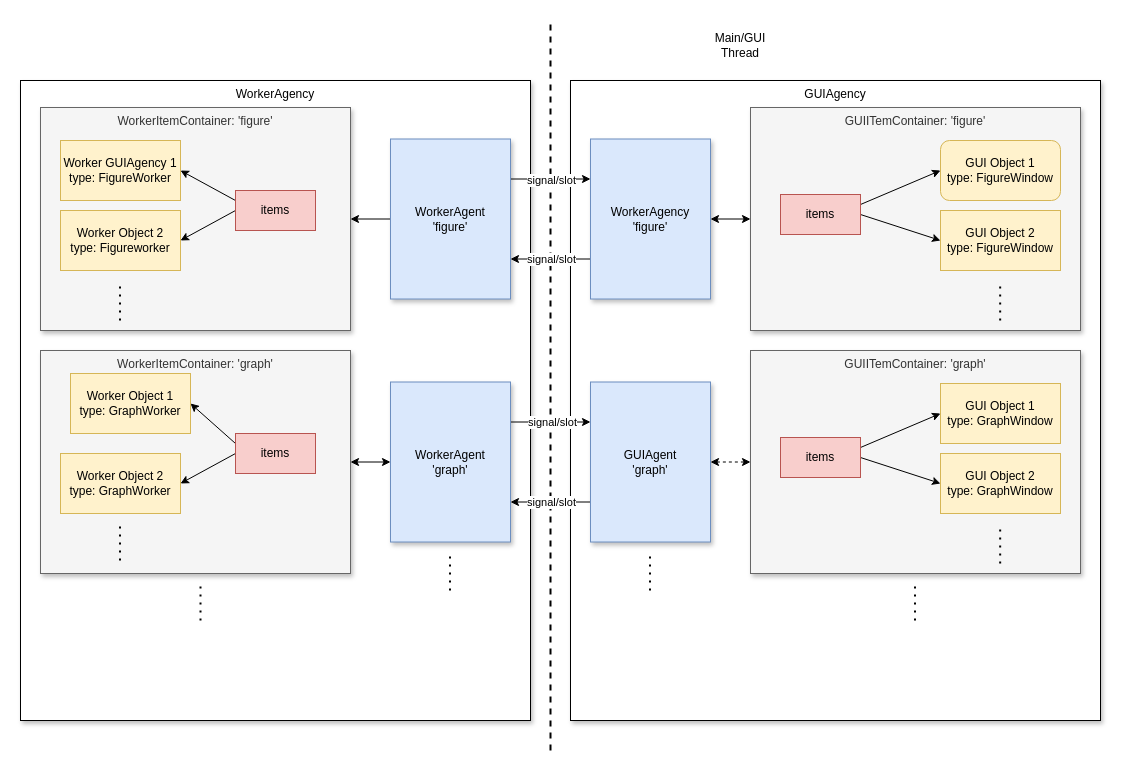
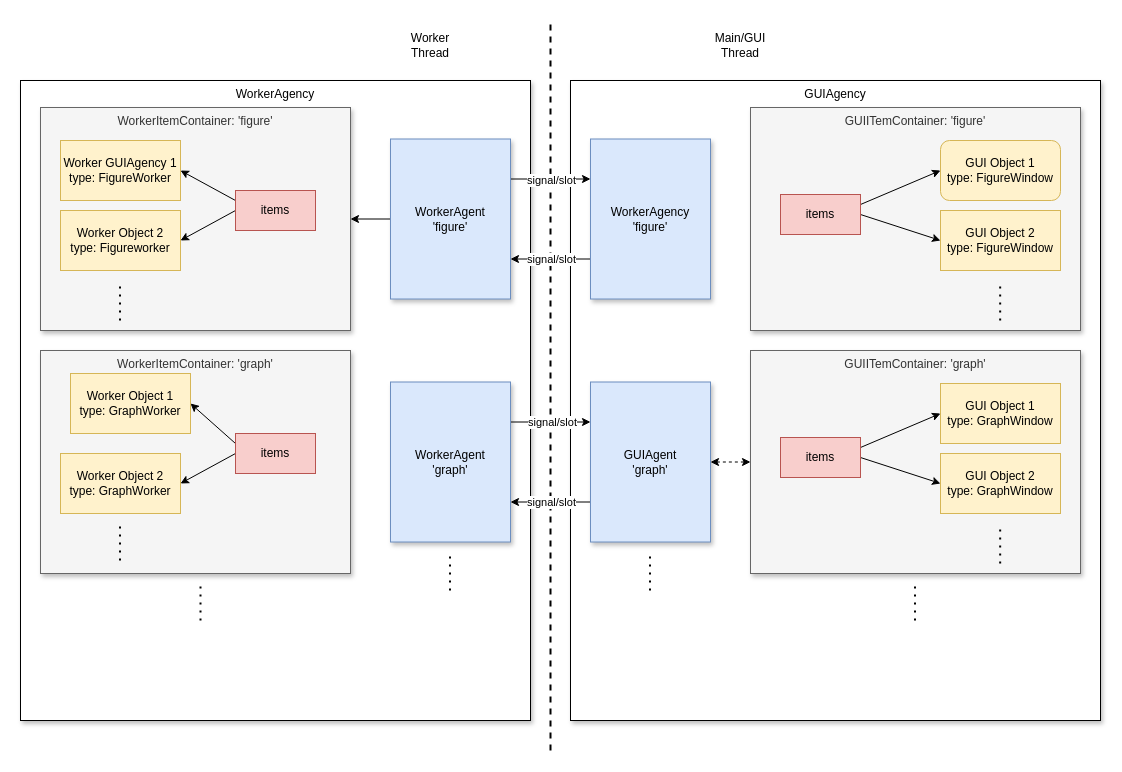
+ <mxCell id="6" value="&lt;div&gt;Worker Thread&lt;/div&gt;" style="text;html=1;align=center;verticalAlign=middle;whiteSpace=wrap;rounded=0;" parent="1" vertex="1"><mxGeometry x="400" y="30" width="60" height="30" as="geometry" /></mxCell>
- <mxCell id="19" style="rounded=0;orthogonalLoop=1;jettySize=auto;html=1;exitX=1;exitY=0.5;exitDx=0;exitDy=0;entryX=0;entryY=0.5;entryDx=0;entryDy=0;startArrow=classic;startFill=1;" parent="1" source="22" target="7" edge="1"><mxGeometry relative="1" as="geometry" /></mxCell>
- <mxCell id="36" style="rounded=0;orthogonalLoop=1;jettySize=auto;html=1;exitX=1;exitY=0.5;exitDx=0;exitDy=0;entryX=0;entryY=0.5;entryDx=0;entryDy=0;startArrow=classic;startFill=1;" edge="1" parent="1" source="37" target="47"><mxGeometry relative="1" as="geometry" /></mxCell>
